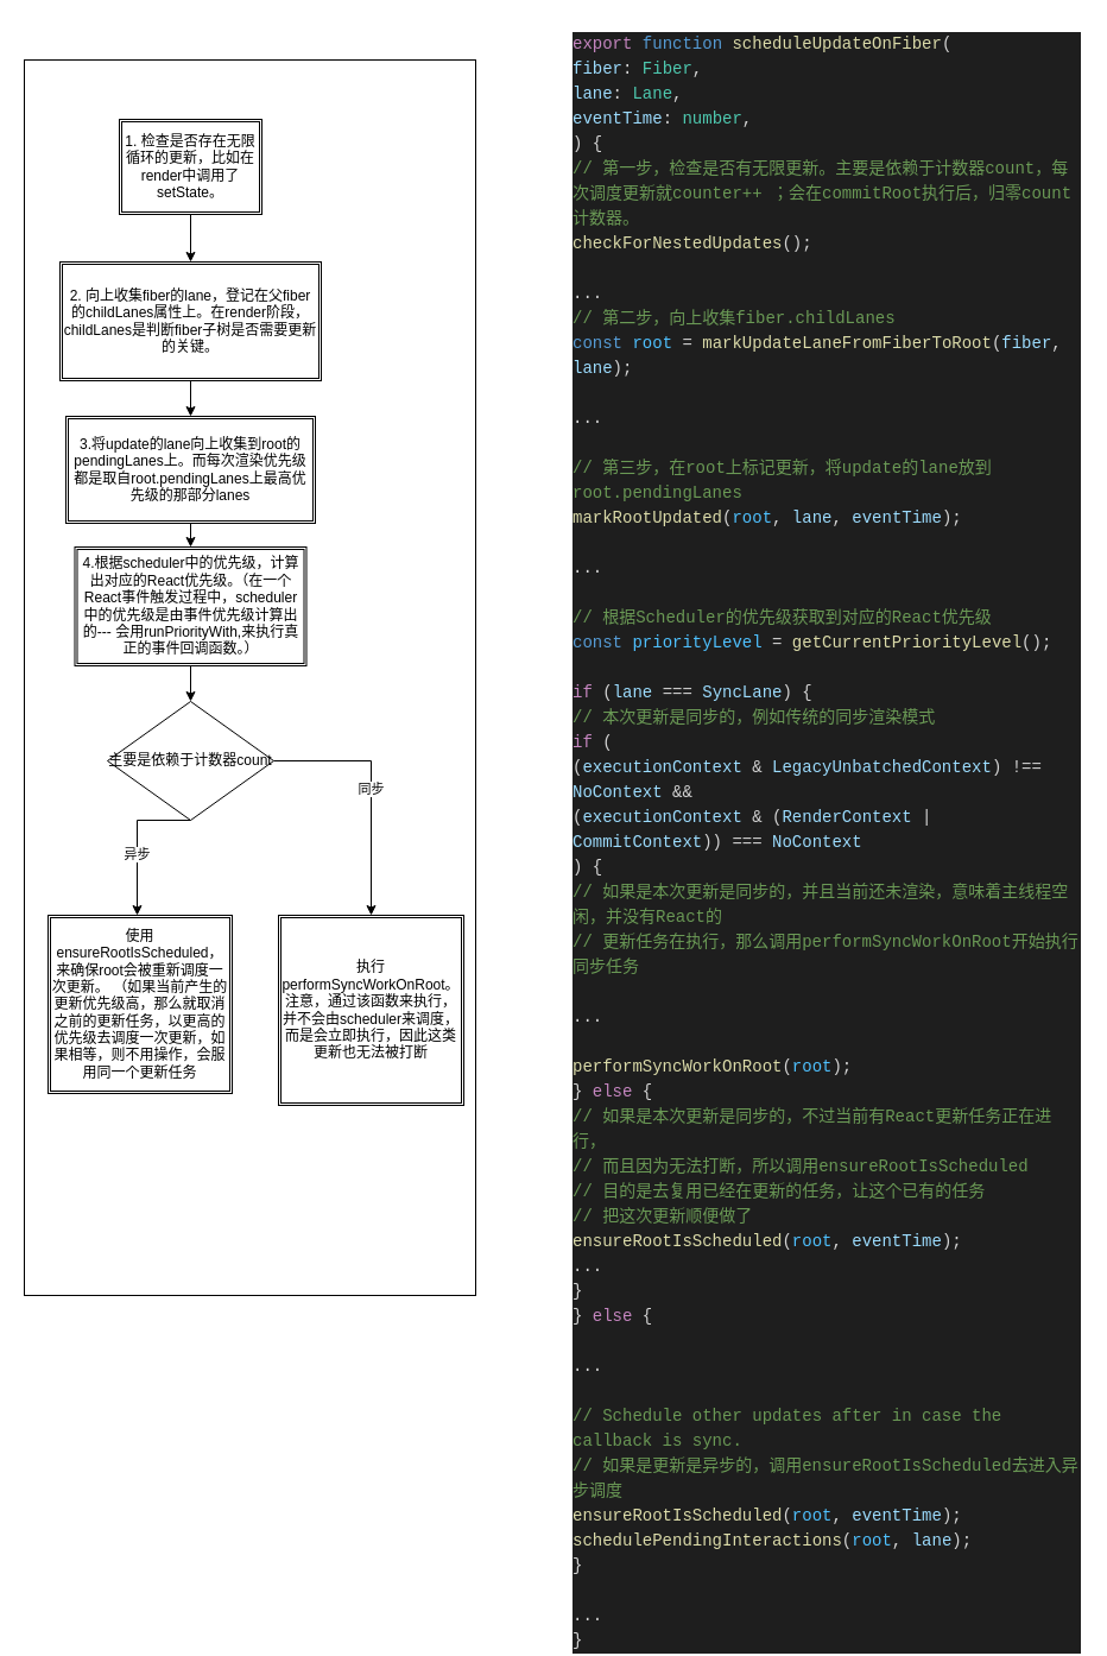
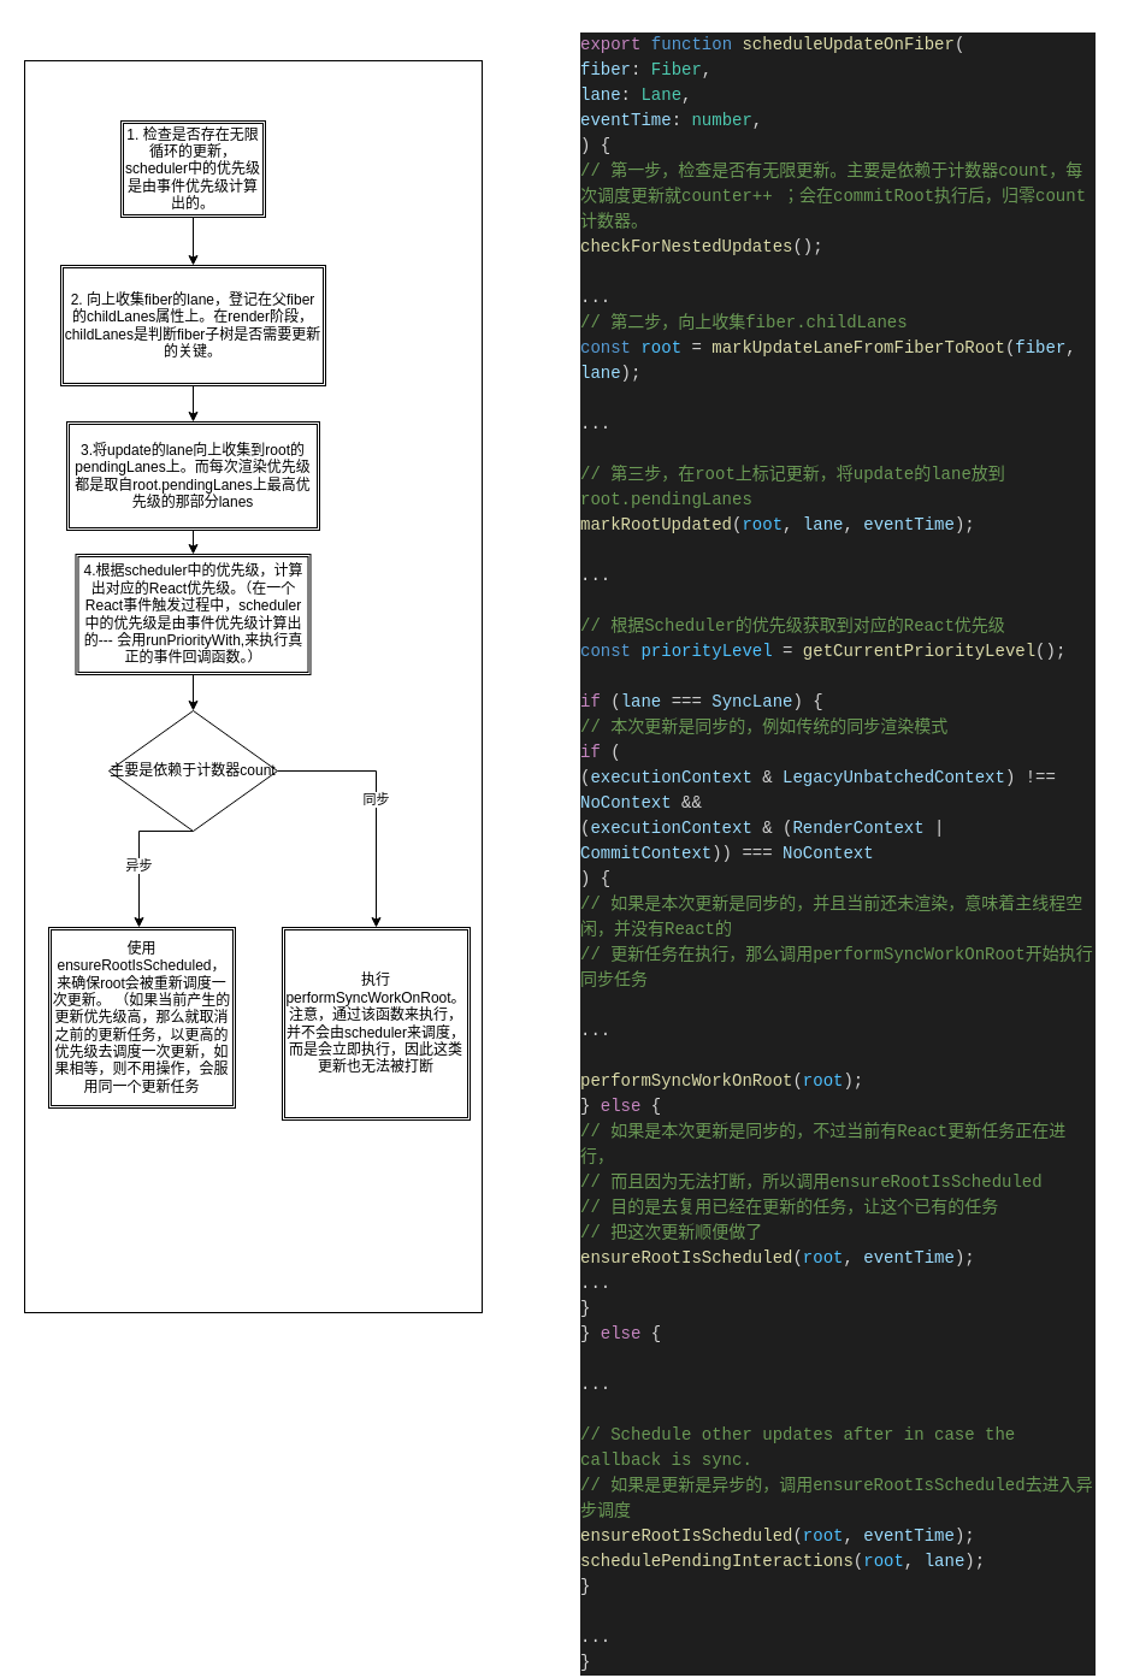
- <mxCell id="4" value="1. 检查是否存在无限循环的更新，比如在render中调用了setState。" style="shape=ext;double=1;rounded=0;whiteSpace=wrap;html=1;" vertex="1" parent="1"><mxGeometry x="100" y="100" width="120" height="80" as="geometry" /></mxCell>
+ <mxCell id="4" value="1. 检查是否存在无限循环的更新，scheduler中的优先级是由事件优先级计算出的。" style="shape=ext;double=1;rounded=0;whiteSpace=wrap;html=1;" vertex="1" parent="1"><mxGeometry x="100" y="100" width="120" height="80" as="geometry" /></mxCell>
